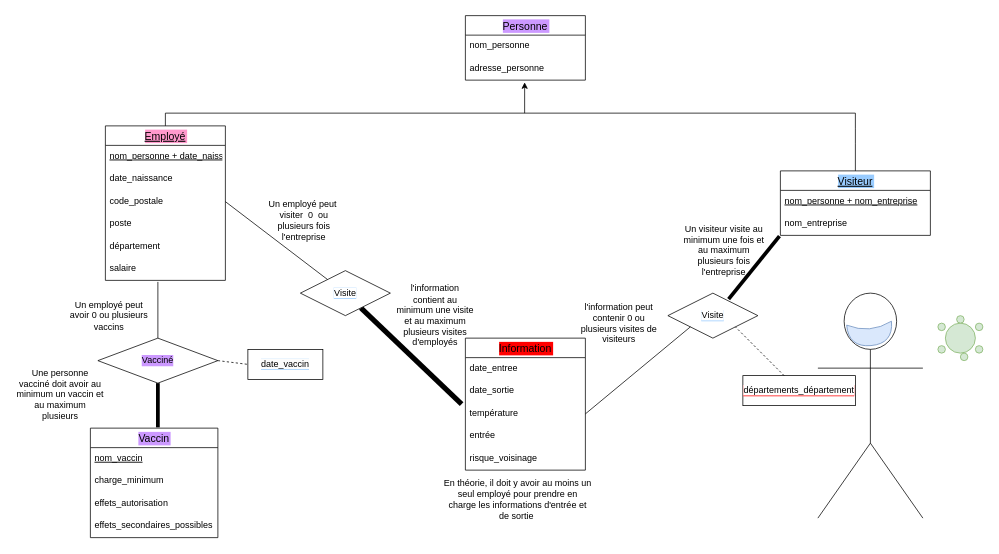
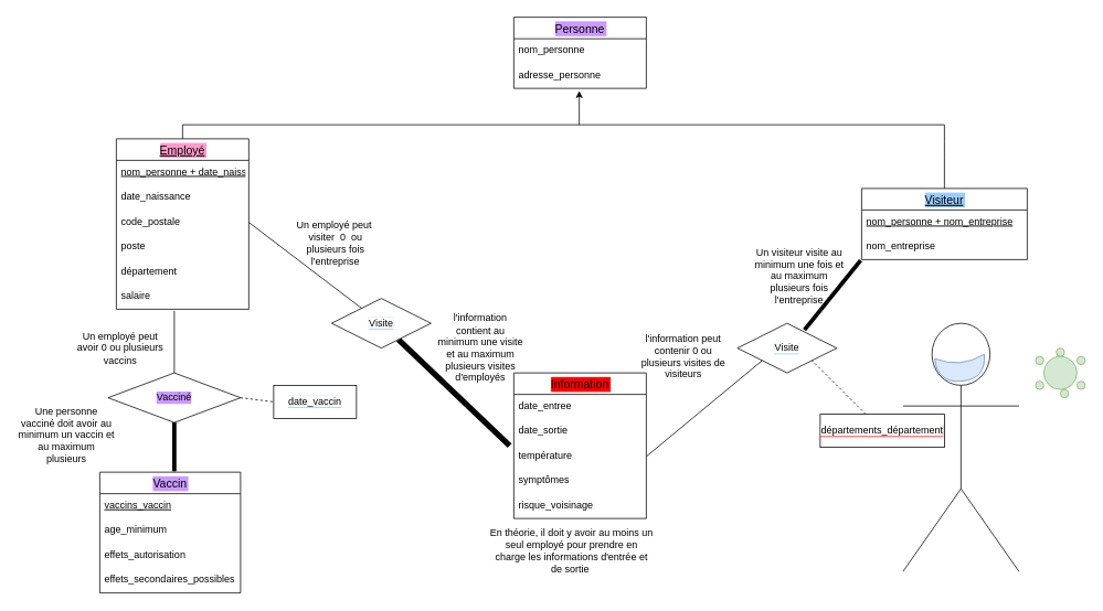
- <mxCell id="34" value="entrée" style="text;strokeColor=none;fillColor=none;spacingLeft=4;spacingRight=4;overflow=hidden;rotatable=0;points=[[0,0.5],[1,0.5]];portConstraint=eastwest;fontSize=12;" parent="29" vertex="1"><mxGeometry y="116" width="160" height="30" as="geometry" /></mxCell>
+ <mxCell id="34" value="symptômes" style="text;strokeColor=none;fillColor=none;spacingLeft=4;spacingRight=4;overflow=hidden;rotatable=0;points=[[0,0.5],[1,0.5]];portConstraint=eastwest;fontSize=12;" parent="29" vertex="1"><mxGeometry y="116" width="160" height="30" as="geometry" /></mxCell>
- <mxCell id="24" value="nom_vaccin" style="text;strokeColor=none;fillColor=none;spacingLeft=4;spacingRight=4;overflow=hidden;rotatable=0;points=[[0,0.5],[1,0.5]];portConstraint=eastwest;fontSize=12;fontStyle=4" parent="23" vertex="1"><mxGeometry y="26" width="170" height="30" as="geometry" /></mxCell>
+ <mxCell id="24" value="vaccins_vaccin" style="text;strokeColor=none;fillColor=none;spacingLeft=4;spacingRight=4;overflow=hidden;rotatable=0;points=[[0,0.5],[1,0.5]];portConstraint=eastwest;fontSize=12;fontStyle=4" parent="23" vertex="1"><mxGeometry y="26" width="170" height="30" as="geometry" /></mxCell>
- <mxCell id="25" value="charge_minimum" style="text;strokeColor=none;fillColor=none;spacingLeft=4;spacingRight=4;overflow=hidden;rotatable=0;points=[[0,0.5],[1,0.5]];portConstraint=eastwest;fontSize=12;" parent="23" vertex="1"><mxGeometry y="56" width="170" height="30" as="geometry" /></mxCell>
+ <mxCell id="25" value="age_minimum" style="text;strokeColor=none;fillColor=none;spacingLeft=4;spacingRight=4;overflow=hidden;rotatable=0;points=[[0,0.5],[1,0.5]];portConstraint=eastwest;fontSize=12;" parent="23" vertex="1"><mxGeometry y="56" width="170" height="30" as="geometry" /></mxCell>
